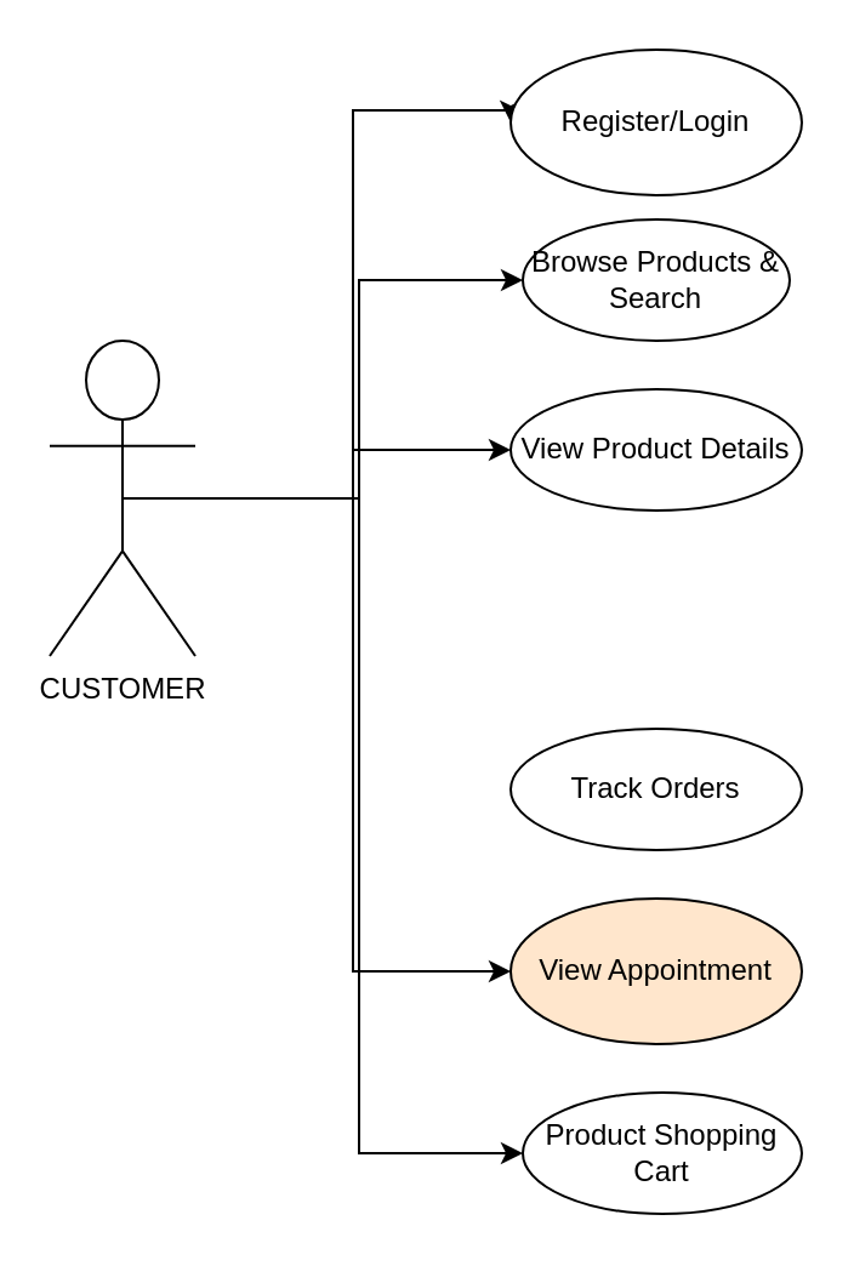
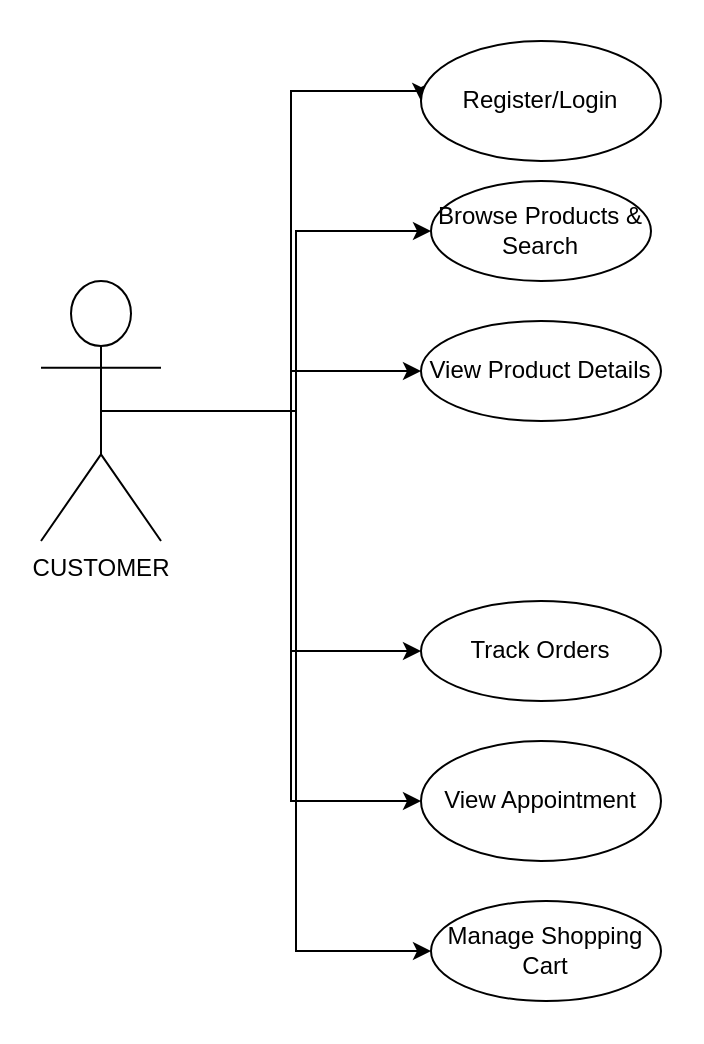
+ <mxCell id="4" style="edgeStyle=orthogonalEdgeStyle;rounded=0;orthogonalLoop=1;jettySize=auto;html=1;exitX=0.5;exitY=0.5;exitDx=0;exitDy=0;exitPerimeter=0;entryX=0;entryY=0.5;entryDx=0;entryDy=0;" edge="1" parent="1" source="8" target="12"><mxGeometry relative="1" as="geometry" /></mxCell>
- <mxCell id="13" value="View Appointment" style="ellipse;whiteSpace=wrap;html=1;fillColor=#ffe6cc;" vertex="1" parent="1"><mxGeometry x="210" y="370" width="120" height="60" as="geometry" /></mxCell>
+ <mxCell id="13" value="View Appointment" style="ellipse;whiteSpace=wrap;html=1;" vertex="1" parent="1"><mxGeometry x="210" y="370" width="120" height="60" as="geometry" /></mxCell>
- <mxCell id="14" value="Product Shopping Cart" style="ellipse;whiteSpace=wrap;html=1;" vertex="1" parent="1"><mxGeometry x="215" y="450" width="115" height="50" as="geometry" /></mxCell>
+ <mxCell id="14" value="Manage Shopping Cart" style="ellipse;whiteSpace=wrap;html=1;" vertex="1" parent="1"><mxGeometry x="215" y="450" width="115" height="50" as="geometry" /></mxCell>
